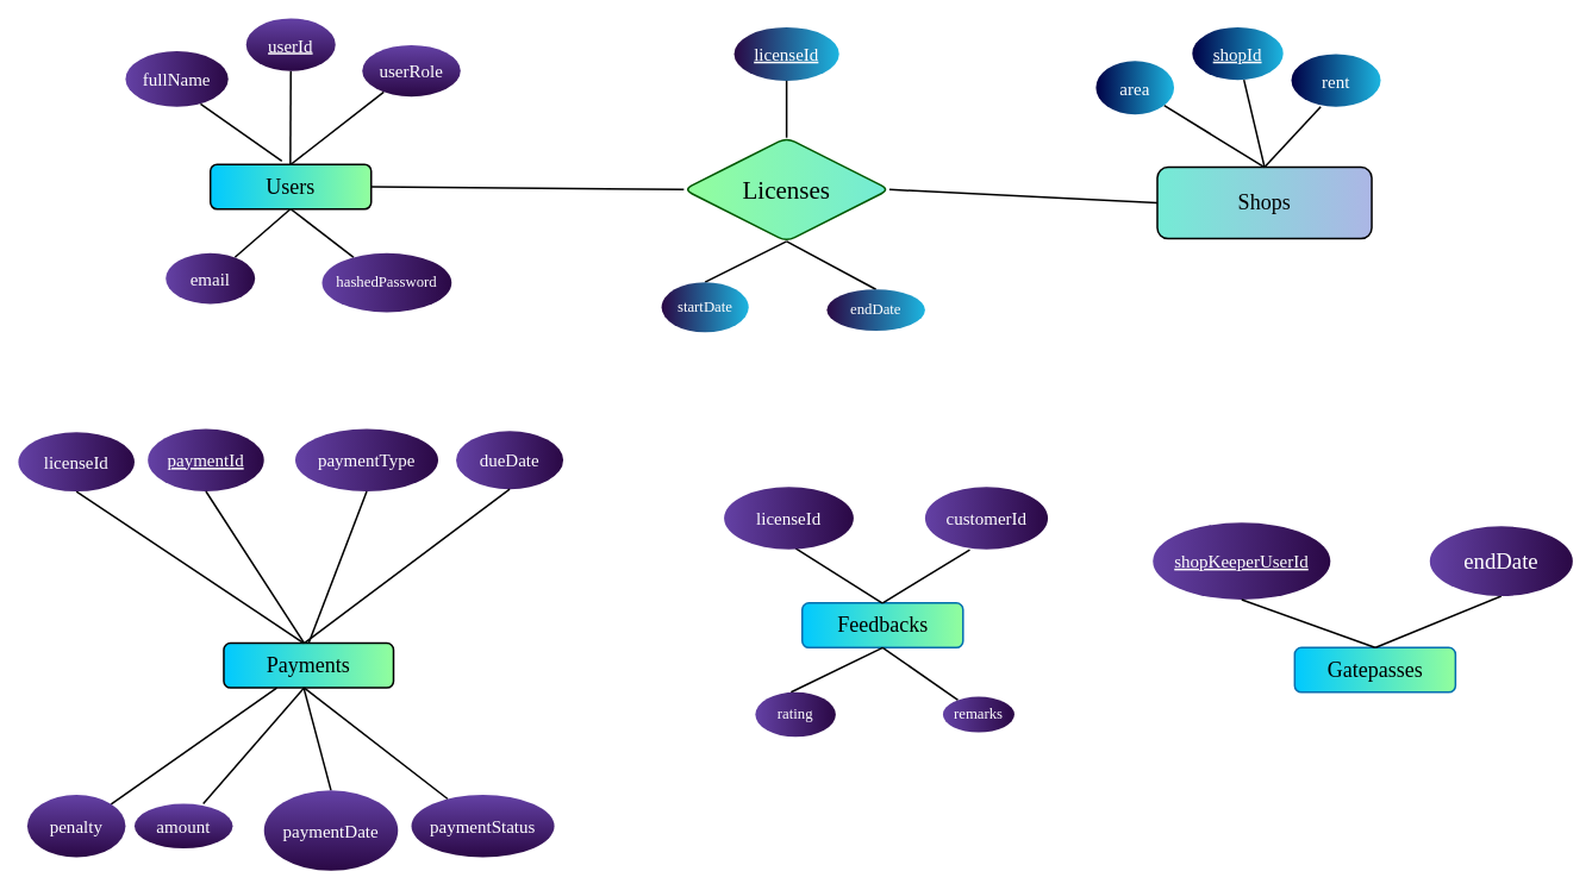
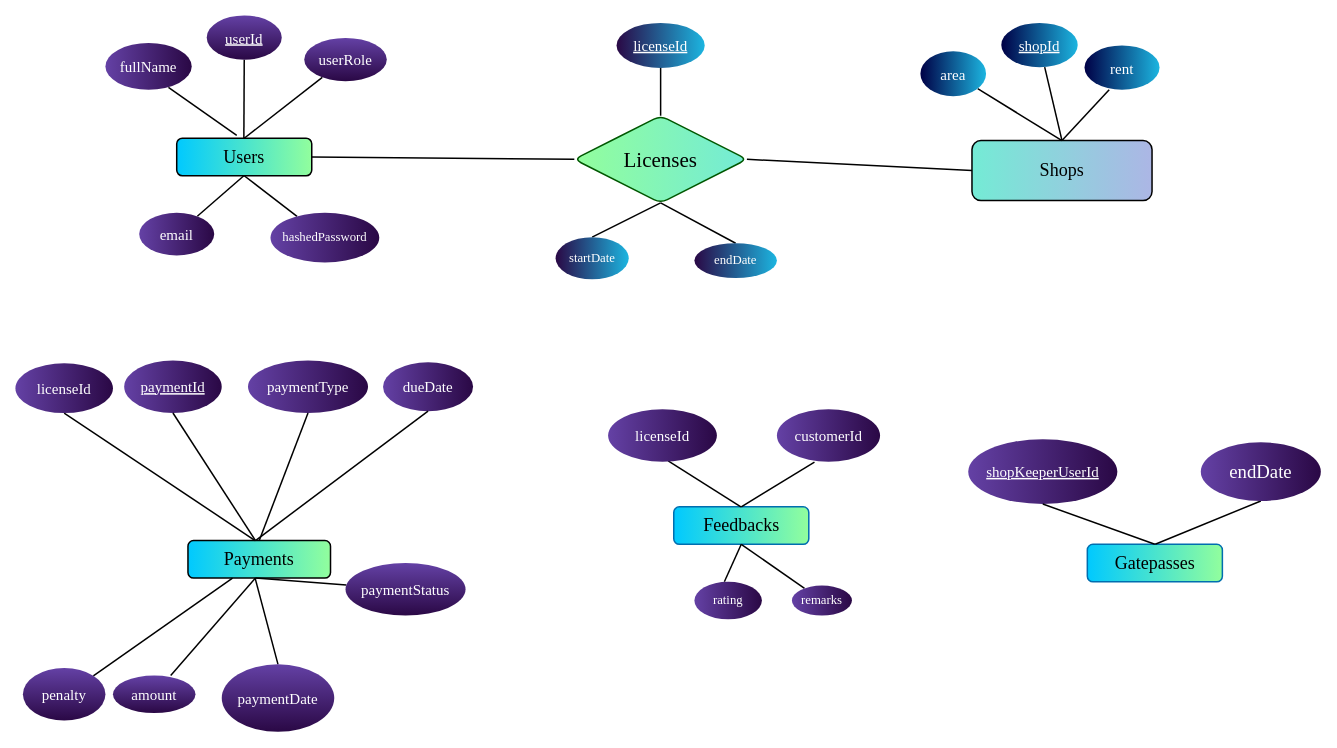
- <mxCell id="50" value="rating" style="ellipse;whiteSpace=wrap;html=1;rounded=0;shadow=0;glass=0;sketch=0;fontFamily=Tex Gyre Pagella Math;fontSize=17;strokeWidth=2;fillColor=#6441A5;fontColor=#FFFFFF;strokeColor=none;fontStyle=0;gradientDirection=east;gradientColor=#2A0845;" parent="1" vertex="1"><mxGeometry x="845" y="775.01" width="90" height="50" as="geometry" /></mxCell>
+ <mxCell id="50" value="rating" style="ellipse;whiteSpace=wrap;html=1;rounded=0;shadow=0;glass=0;sketch=0;fontFamily=Tex Gyre Pagella Math;fontSize=17;strokeWidth=2;fillColor=#6441A5;fontColor=#FFFFFF;strokeColor=none;fontStyle=0;gradientDirection=east;gradientColor=#2A0845;" parent="1" vertex="1"><mxGeometry x="925" y="775.01" width="90" height="50" as="geometry" /></mxCell>
- <mxCell id="32" value="paymentStatus" style="ellipse;whiteSpace=wrap;html=1;rounded=0;shadow=0;glass=0;sketch=0;fontFamily=Tex Gyre Pagella Math;fontSize=20;strokeWidth=2;fillColor=#6441A5;fontColor=#FFFFFF;strokeColor=none;fontStyle=0;gradientColor=#2A0845;" parent="1" vertex="1"><mxGeometry x="460" y="890" width="160" height="70" as="geometry" /></mxCell>
+ <mxCell id="32" value="paymentStatus" style="ellipse;whiteSpace=wrap;html=1;rounded=0;shadow=0;glass=0;sketch=0;fontFamily=Tex Gyre Pagella Math;fontSize=20;strokeWidth=2;fillColor=#6441A5;fontColor=#FFFFFF;strokeColor=none;fontStyle=0;gradientColor=#2A0845;" parent="1" vertex="1"><mxGeometry x="460" y="750" width="160" height="70" as="geometry" /></mxCell>
